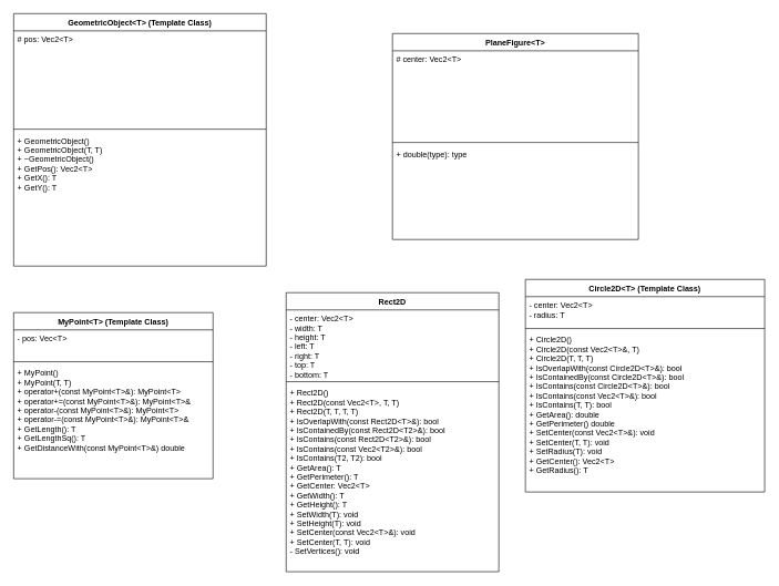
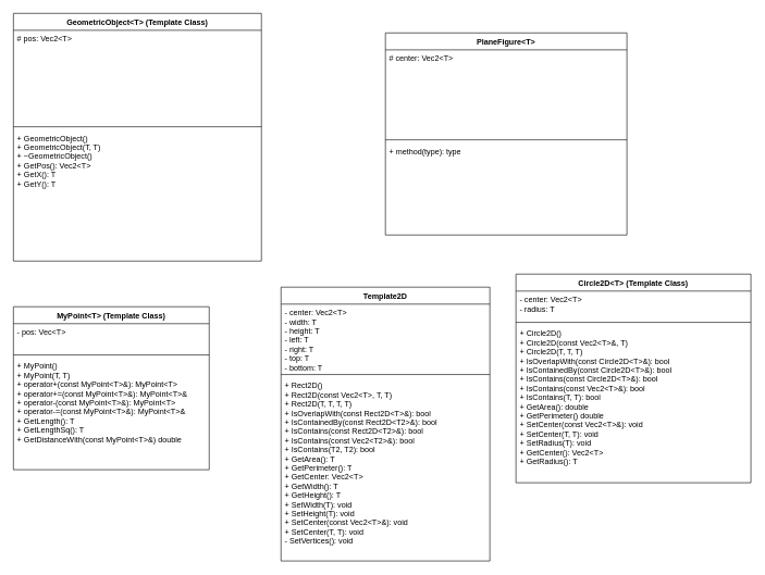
- <mxCell id="21" value="+ double(type): type" style="text;strokeColor=none;fillColor=none;align=left;verticalAlign=top;spacingLeft=4;spacingRight=4;overflow=hidden;rotatable=0;points=[[0,0.5],[1,0.5]];portConstraint=eastwest;" vertex="1" parent="18"><mxGeometry y="168" width="370" height="142" as="geometry" /></mxCell>
+ <mxCell id="21" value="+ method(type): type" style="text;strokeColor=none;fillColor=none;align=left;verticalAlign=top;spacingLeft=4;spacingRight=4;overflow=hidden;rotatable=0;points=[[0,0.5],[1,0.5]];portConstraint=eastwest;" vertex="1" parent="18"><mxGeometry y="168" width="370" height="142" as="geometry" /></mxCell>
- <mxCell id="6" value="Rect2D" style="swimlane;fontStyle=1;align=center;verticalAlign=top;childLayout=stackLayout;horizontal=1;startSize=26;horizontalStack=0;resizeParent=1;resizeParentMax=0;resizeLast=0;collapsible=1;marginBottom=0;" vertex="1" parent="1"><mxGeometry x="430" y="440" width="320" height="420" as="geometry" /></mxCell>
+ <mxCell id="6" value="Template2D" style="swimlane;fontStyle=1;align=center;verticalAlign=top;childLayout=stackLayout;horizontal=1;startSize=26;horizontalStack=0;resizeParent=1;resizeParentMax=0;resizeLast=0;collapsible=1;marginBottom=0;" vertex="1" parent="1"><mxGeometry x="430" y="440" width="320" height="420" as="geometry" /></mxCell>
